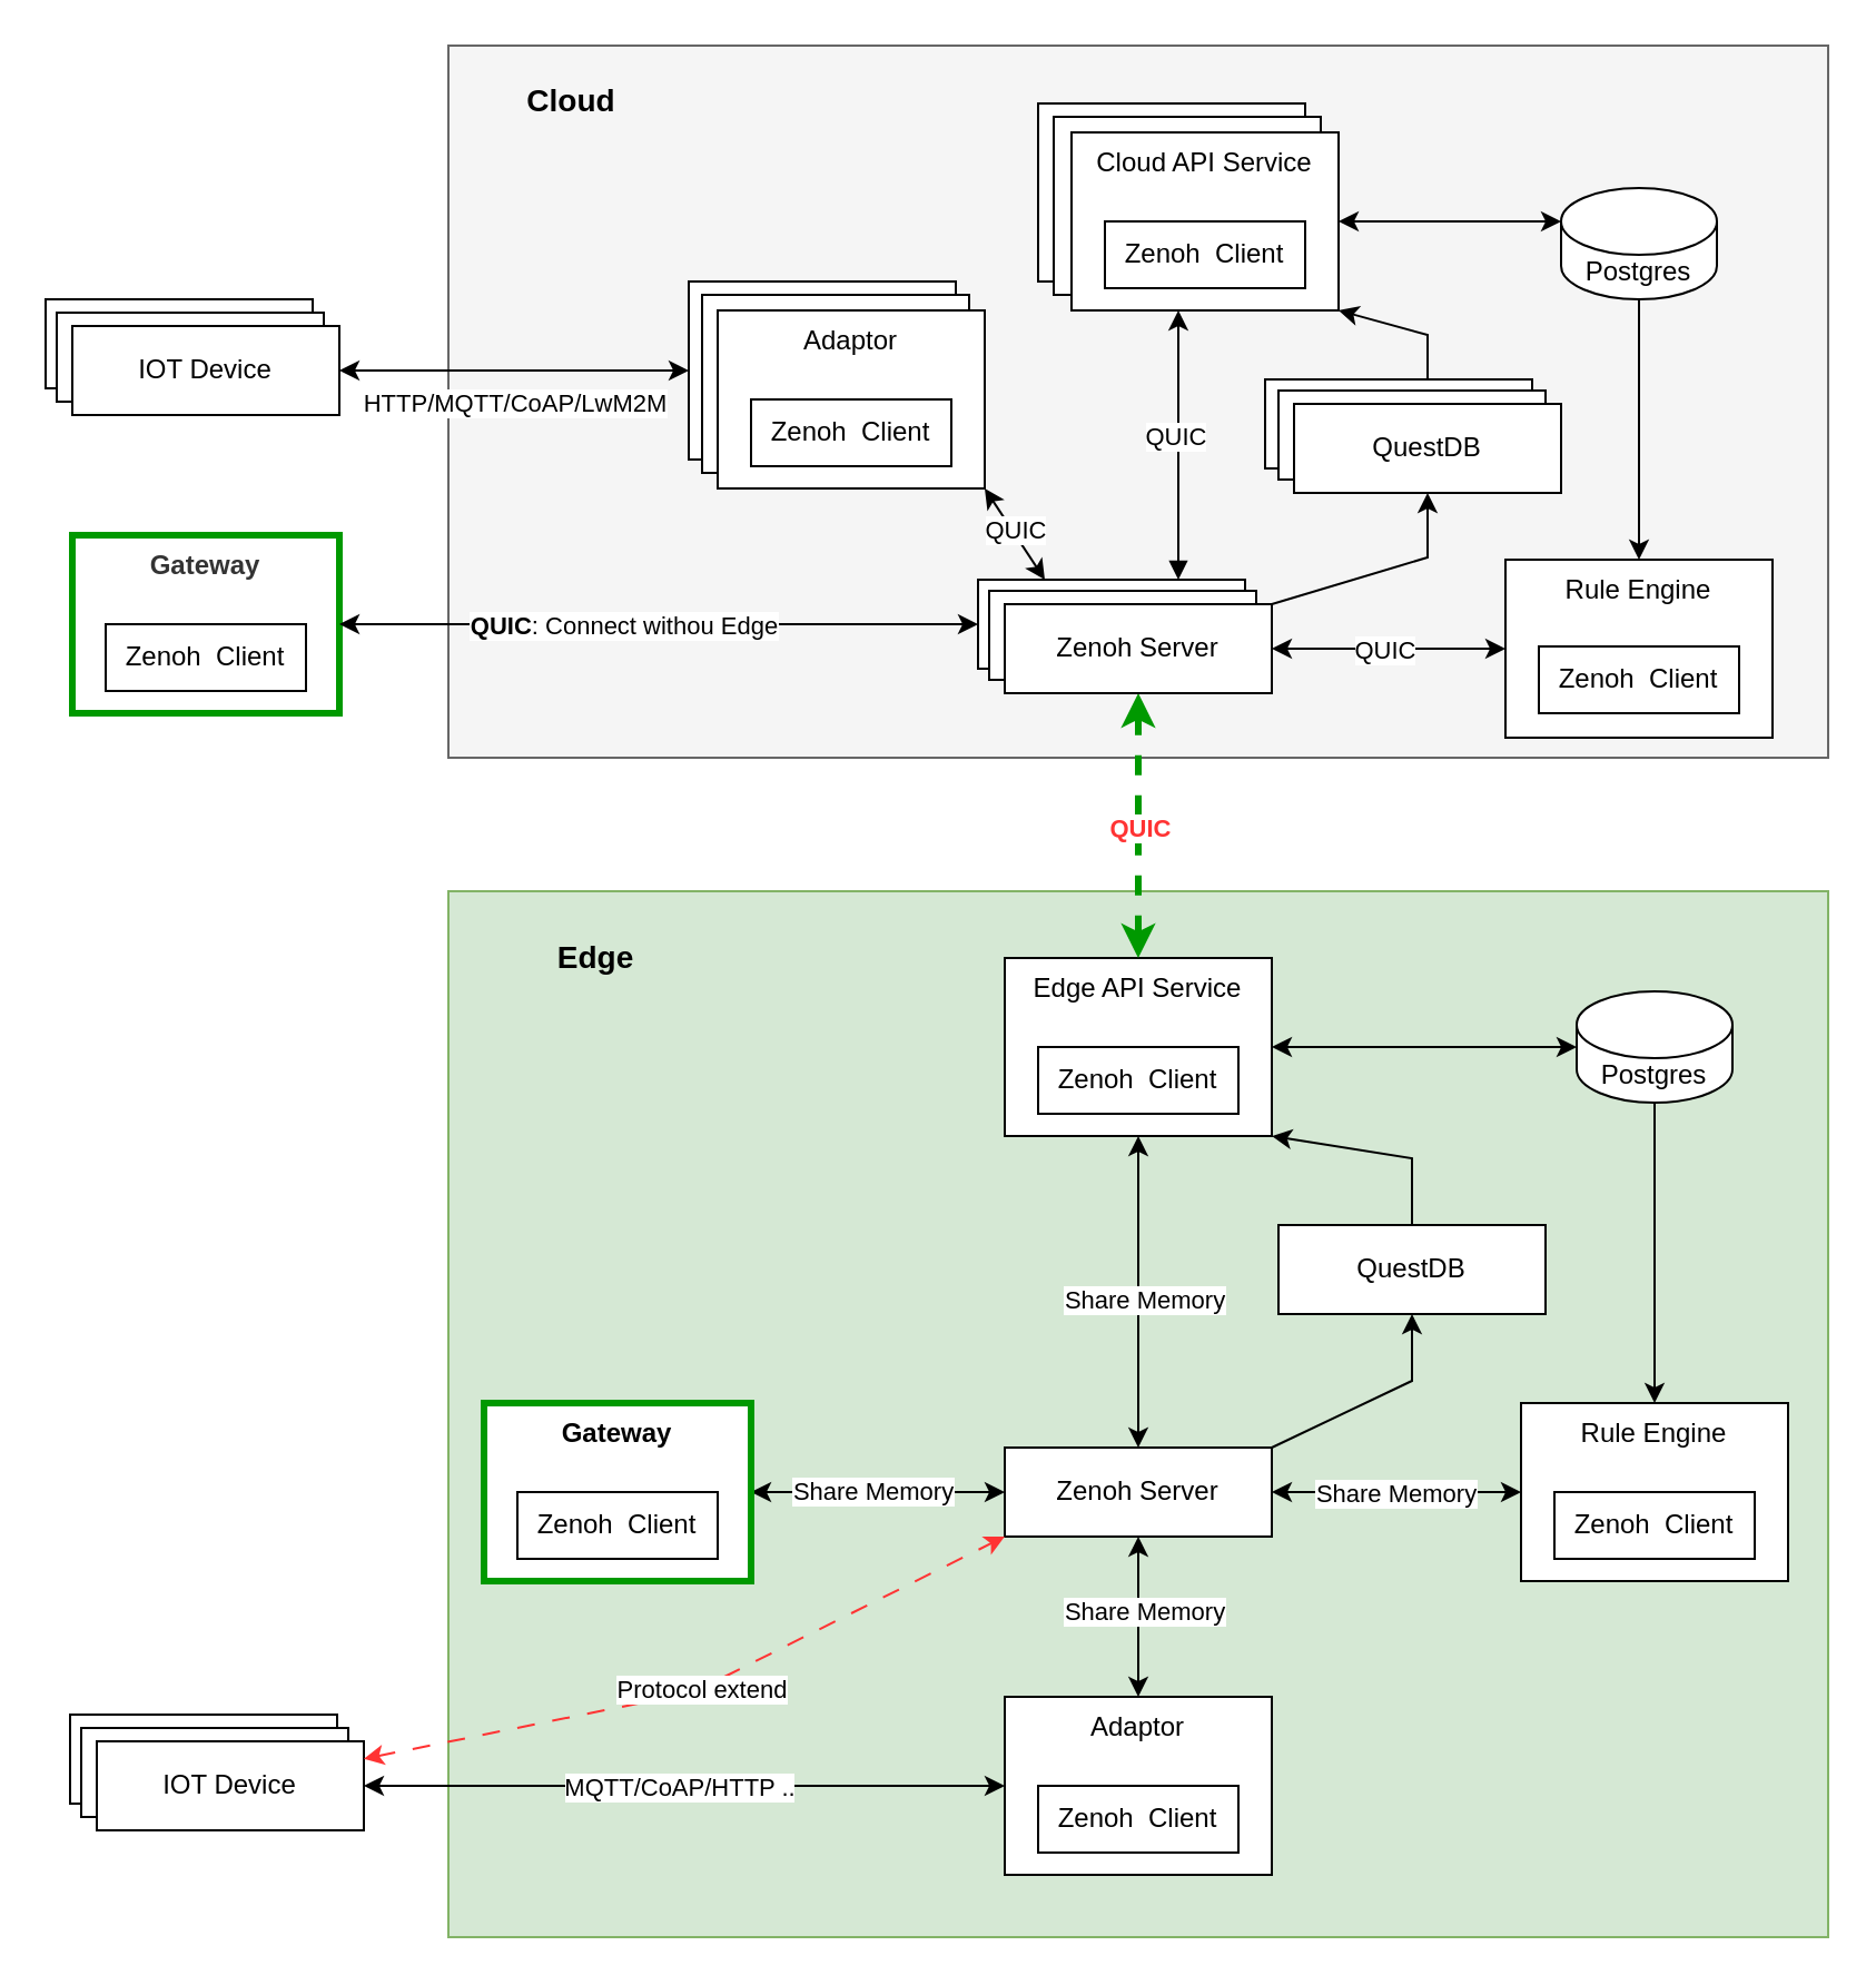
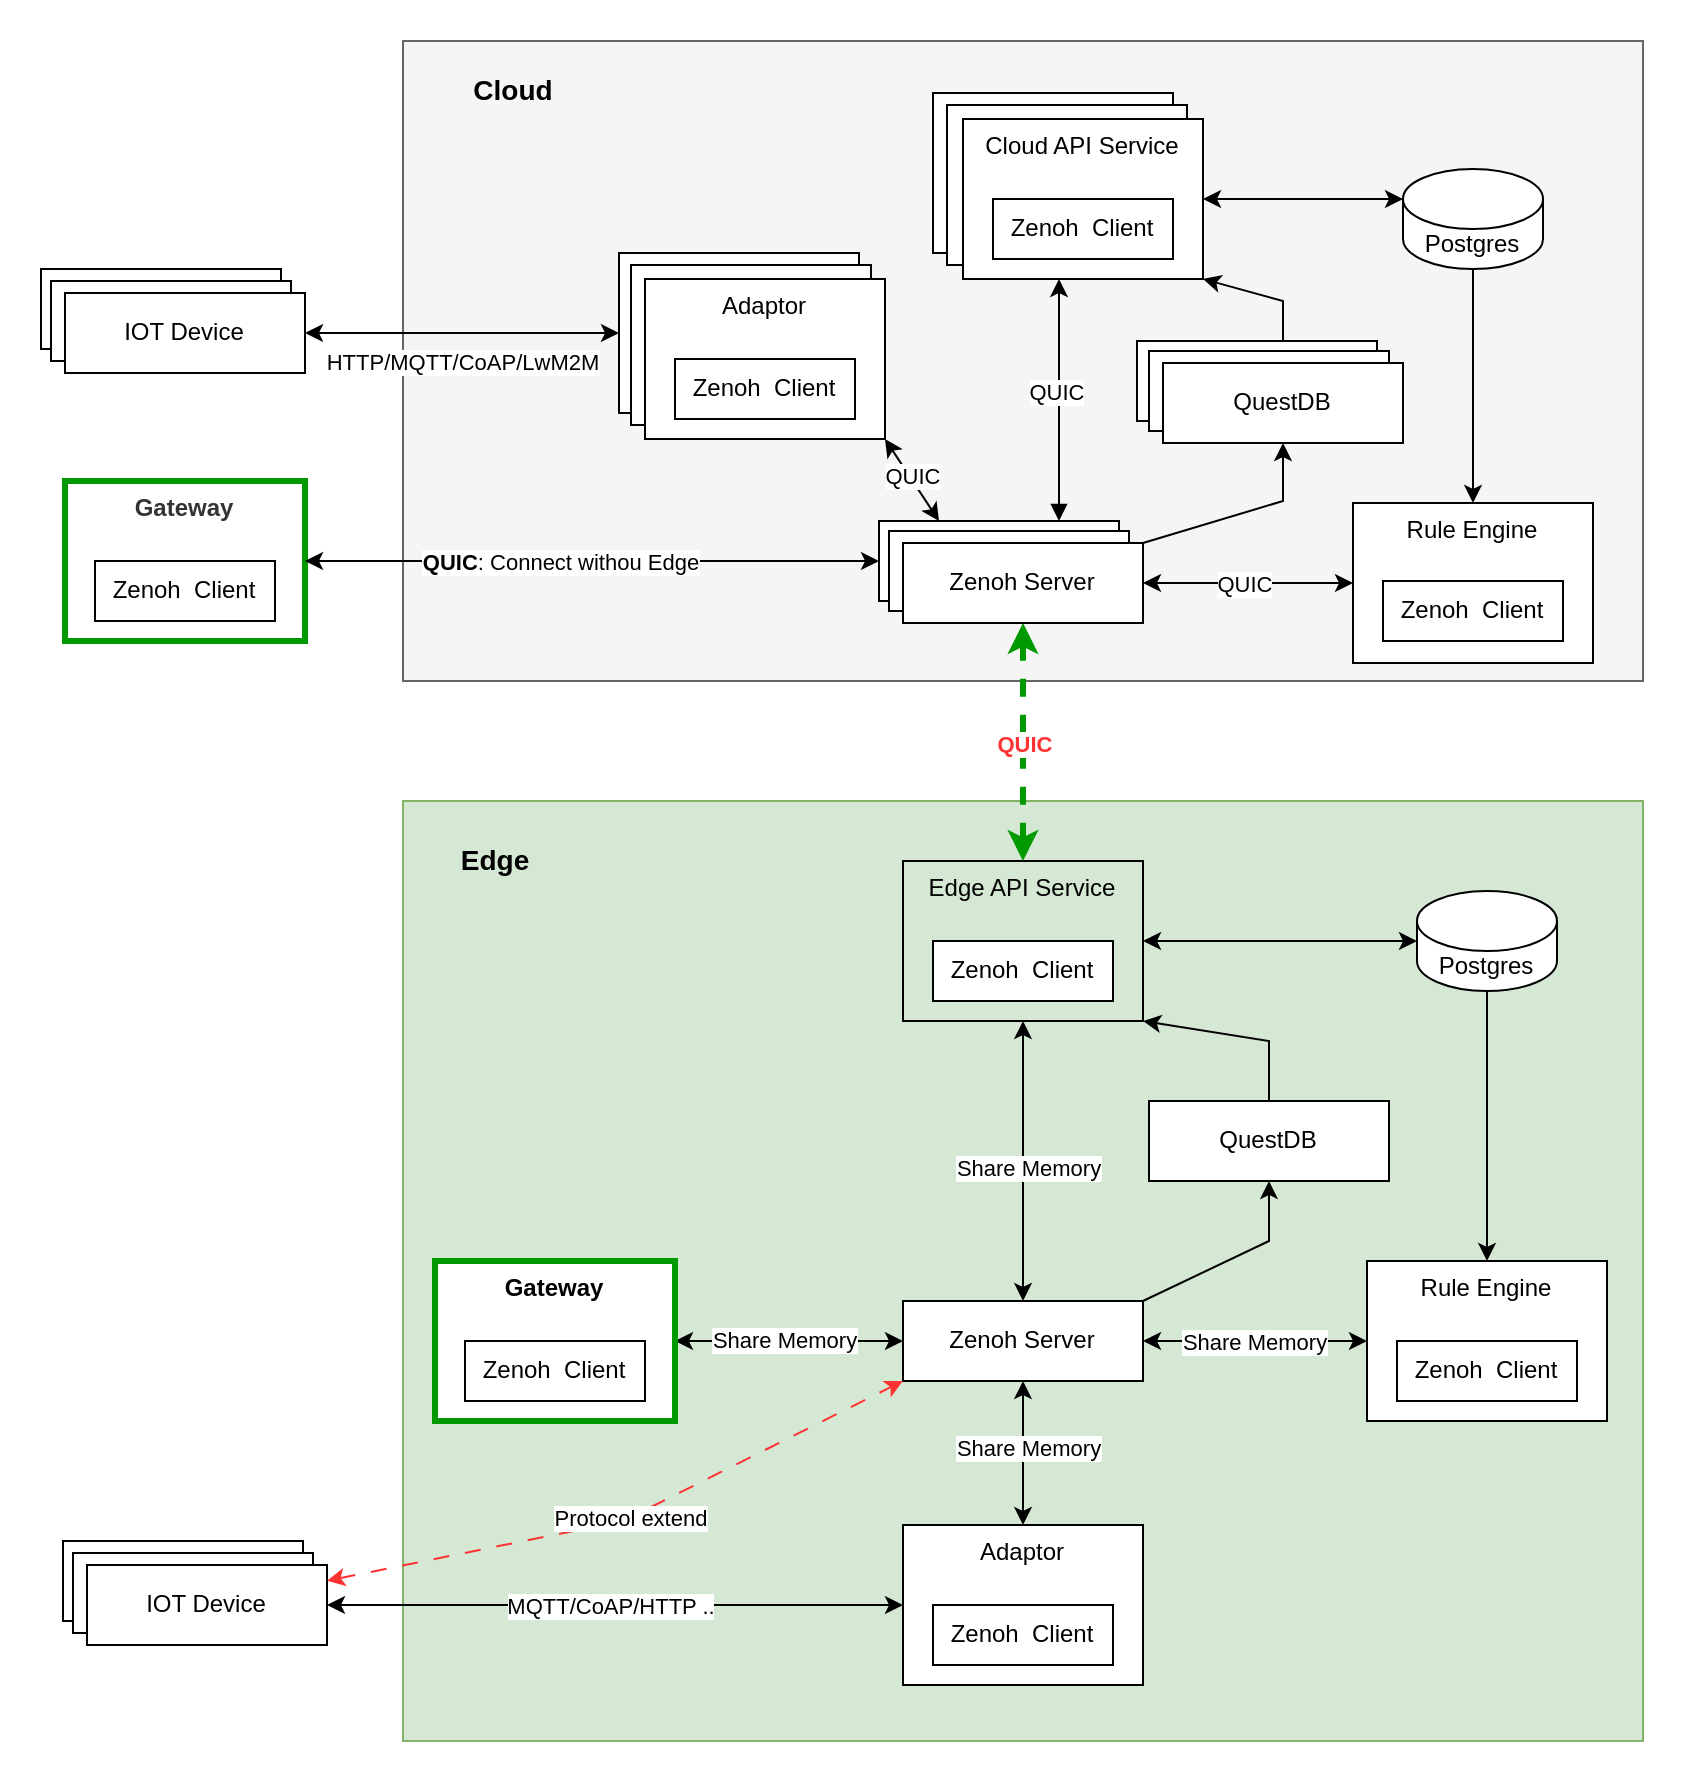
- <mxCell id="92" value="&lt;b&gt;&lt;font style=&quot;font-size: 14px;&quot;&gt;Edge&lt;/font&gt;&lt;/b&gt;" style="text;html=1;align=center;verticalAlign=middle;resizable=0;points=[];autosize=1;strokeColor=none;fillColor=none;" vertex="1" parent="1"><mxGeometry x="237" y="415" width="60" height="30" as="geometry" /></mxCell>
+ <mxCell id="92" value="&lt;b&gt;&lt;font style=&quot;font-size: 14px;&quot;&gt;Edge&lt;/font&gt;&lt;/b&gt;" style="text;html=1;align=center;verticalAlign=middle;resizable=0;points=[];autosize=1;strokeColor=none;fillColor=none;" vertex="1" parent="1"><mxGeometry x="217" y="415" width="60" height="30" as="geometry" /></mxCell>
- <mxCell id="17" value="Edge API Service" style="rounded=0;whiteSpace=wrap;html=1;verticalAlign=top;container=0;" vertex="1" parent="16"><mxGeometry width="120" height="80" as="geometry" /></mxCell>
+ <mxCell id="17" value="Edge API Service" style="rounded=0;whiteSpace=wrap;html=1;verticalAlign=top;container=0;fillColor=#d5e8d4;" vertex="1" parent="16"><mxGeometry width="120" height="80" as="geometry" /></mxCell>
